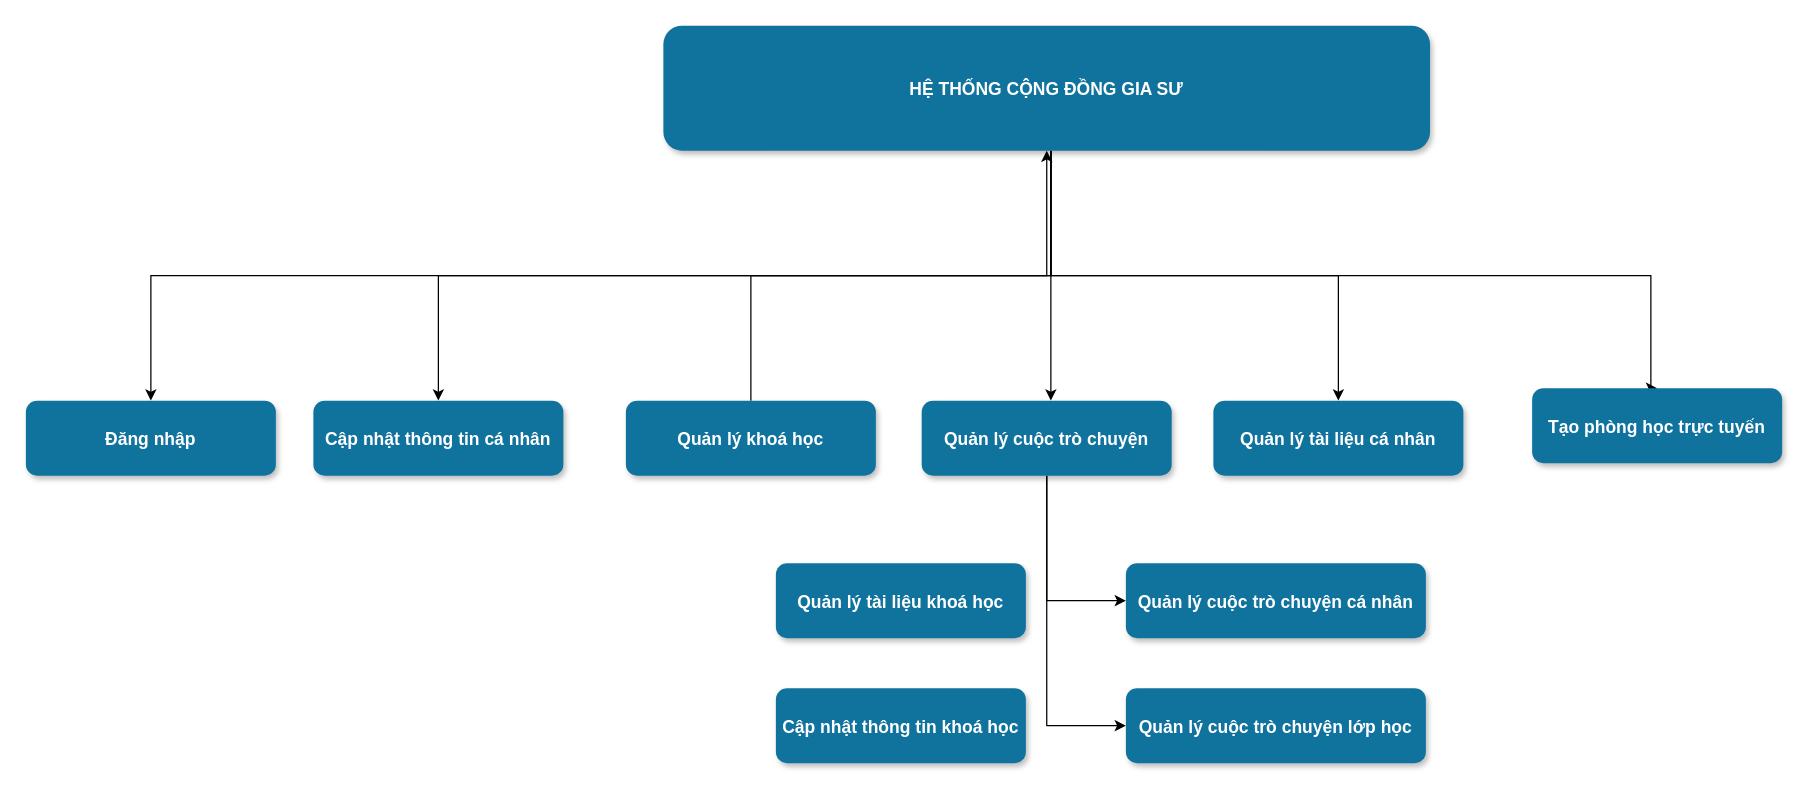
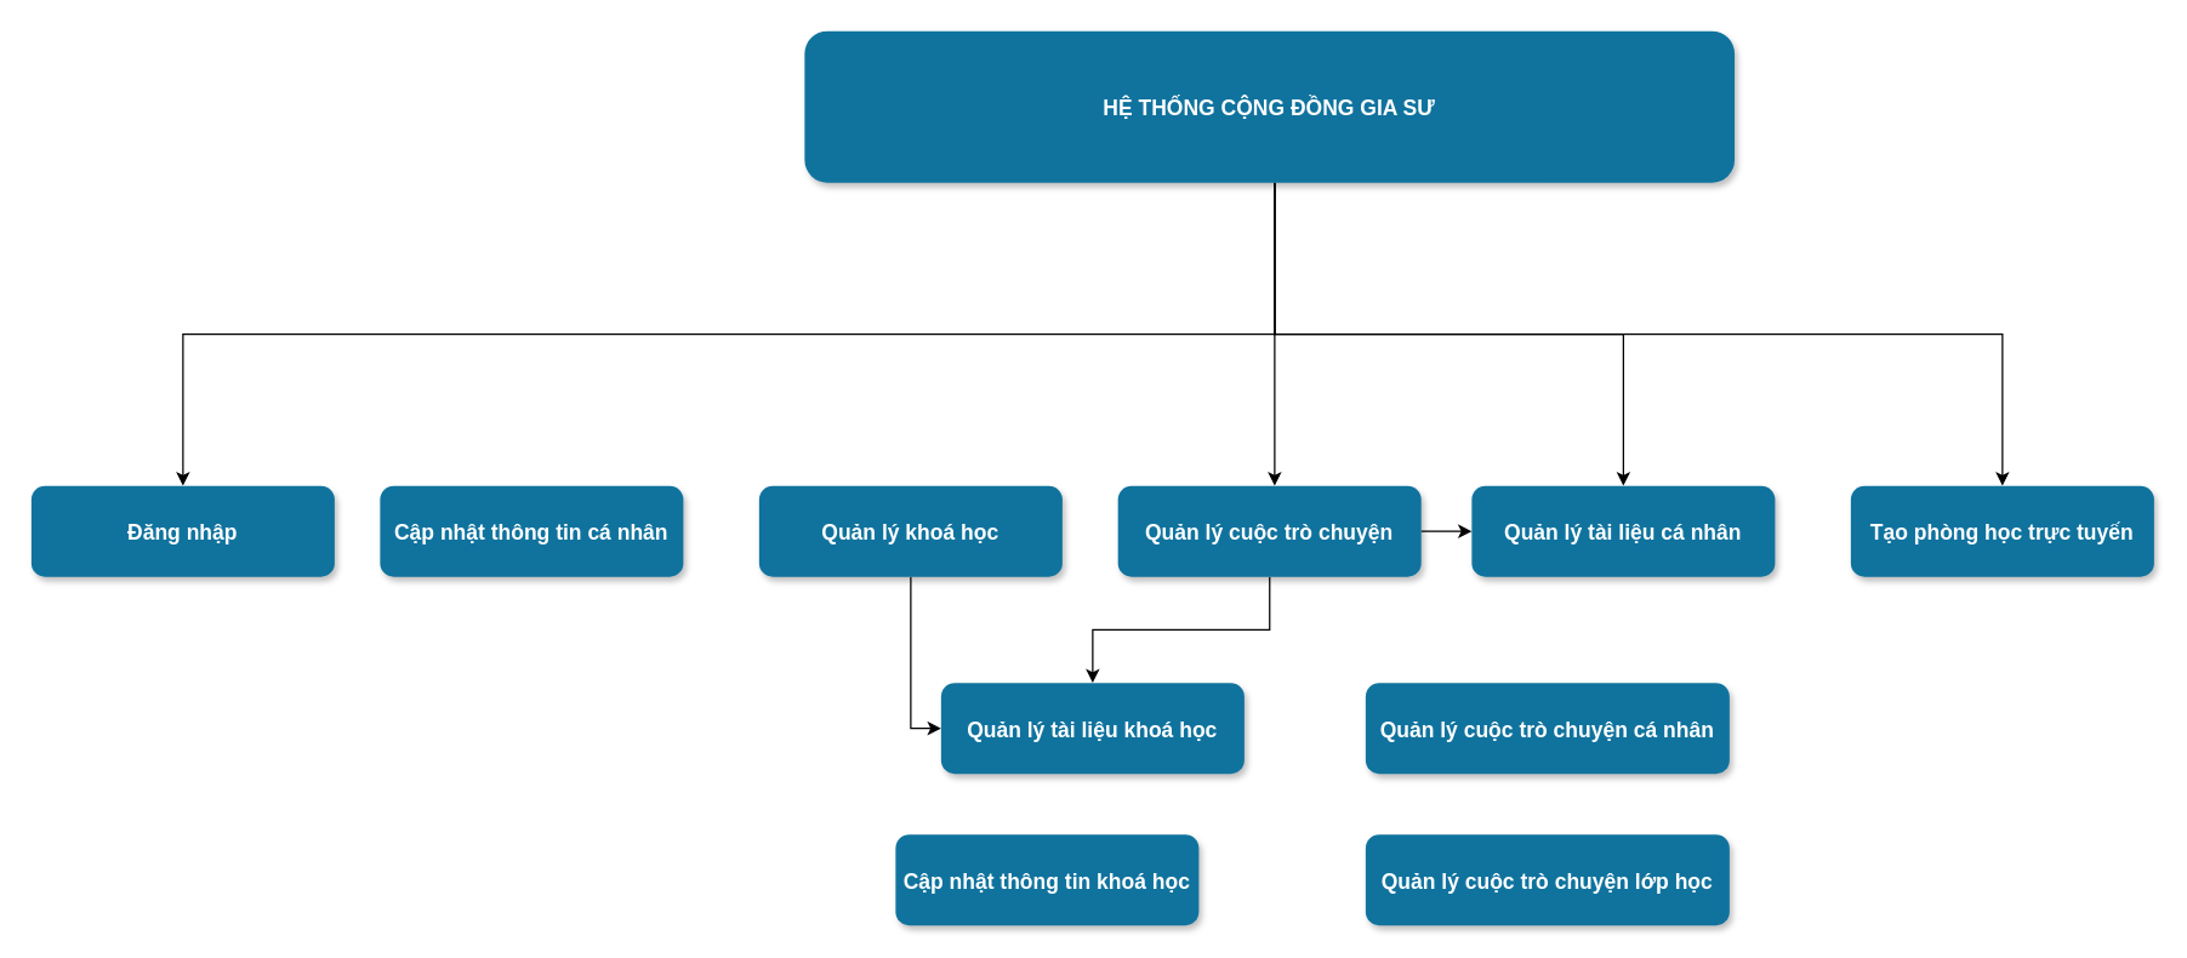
- <mxCell id="3" style="edgeStyle=orthogonalEdgeStyle;rounded=0;orthogonalLoop=1;jettySize=auto;html=1;entryX=0.5;entryY=0;entryDx=0;entryDy=0;" parent="1" source="7" target="9" edge="1"><mxGeometry relative="1" as="geometry"><Array as="points"><mxPoint x="840" y="220" /><mxPoint x="350" y="220" /></Array></mxGeometry></mxCell>
- <mxCell id="10" style="edgeStyle=orthogonalEdgeStyle;rounded=0;orthogonalLoop=1;jettySize=auto;html=1;" edge="1" parent="1" source="11" target="7"><mxGeometry relative="1" as="geometry" /></mxCell>
+ <mxCell id="10" style="edgeStyle=orthogonalEdgeStyle;rounded=0;orthogonalLoop=1;jettySize=auto;html=1;entryX=0;entryY=0.5;entryDx=0;entryDy=0;" edge="1" parent="1" source="11" target="17"><mxGeometry relative="1" as="geometry" /></mxCell>
- <mxCell id="16" value="Tạo phòng học trực tuyến" style="rounded=1;fillColor=#10739E;strokeColor=none;shadow=1;gradientColor=none;fontStyle=1;fontColor=#FFFFFF;fontSize=14;" parent="1" vertex="1"><mxGeometry x="1225" y="310" width="200" height="60" as="geometry" /></mxCell>
+ <mxCell id="16" value="Tạo phòng học trực tuyến" style="rounded=1;fillColor=#10739E;strokeColor=none;shadow=1;gradientColor=none;fontStyle=1;fontColor=#FFFFFF;fontSize=14;" parent="1" vertex="1"><mxGeometry x="1220" y="320" width="200" height="60" as="geometry" /></mxCell>
- <mxCell id="12" style="edgeStyle=orthogonalEdgeStyle;rounded=0;orthogonalLoop=1;jettySize=auto;html=1;entryX=0;entryY=0.5;entryDx=0;entryDy=0;" edge="1" parent="1" source="14" target="19"><mxGeometry relative="1" as="geometry" /></mxCell>
+ <mxCell id="12" style="edgeStyle=orthogonalEdgeStyle;rounded=0;orthogonalLoop=1;jettySize=auto;html=1;" edge="1" parent="1" source="14" target="15"><mxGeometry relative="1" as="geometry" /></mxCell>
- <mxCell id="13" style="edgeStyle=orthogonalEdgeStyle;rounded=0;orthogonalLoop=1;jettySize=auto;html=1;entryX=0;entryY=0.5;entryDx=0;entryDy=0;" edge="1" parent="1" source="14" target="20"><mxGeometry relative="1" as="geometry" /></mxCell>
+ <mxCell id="13" style="edgeStyle=orthogonalEdgeStyle;rounded=0;orthogonalLoop=1;jettySize=auto;html=1;" edge="1" parent="1" source="14" target="17"><mxGeometry relative="1" as="geometry" /></mxCell>
- <mxCell id="18" value="Cập nhật thông tin khoá học" style="rounded=1;fillColor=#10739E;strokeColor=none;shadow=1;gradientColor=none;fontStyle=1;fontColor=#FFFFFF;fontSize=14;" vertex="1" parent="1"><mxGeometry x="620" y="550" width="200" height="60" as="geometry" /></mxCell>
+ <mxCell id="18" value="Cập nhật thông tin khoá học" style="rounded=1;fillColor=#10739E;strokeColor=none;shadow=1;gradientColor=none;fontStyle=1;fontColor=#FFFFFF;fontSize=14;" vertex="1" parent="1"><mxGeometry x="590" y="550" width="200" height="60" as="geometry" /></mxCell>
